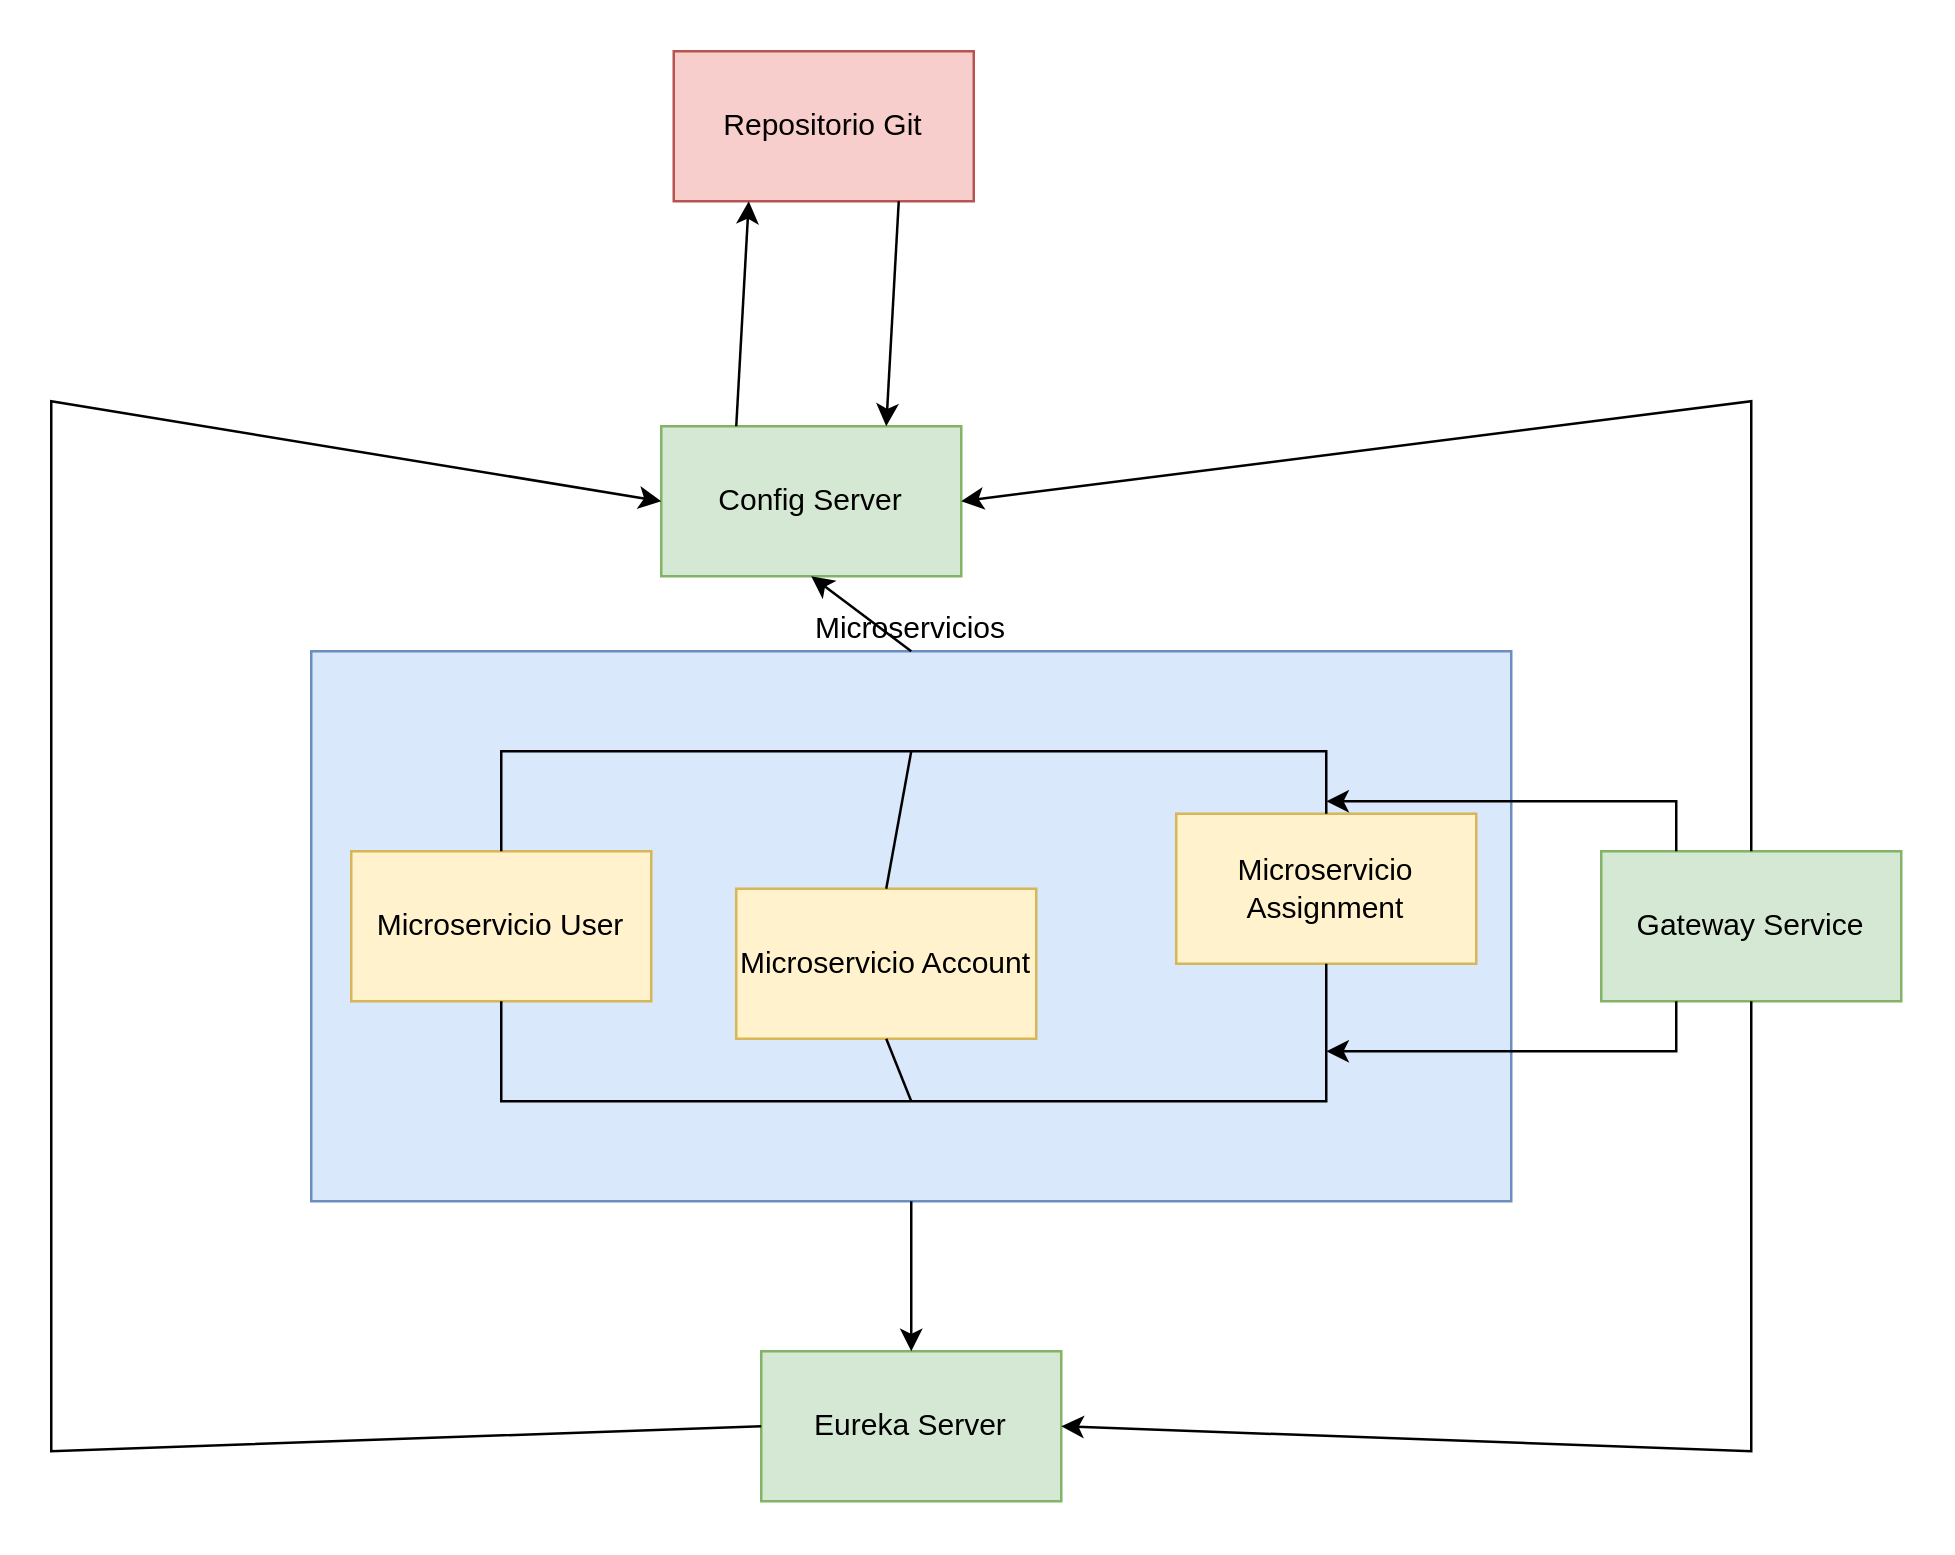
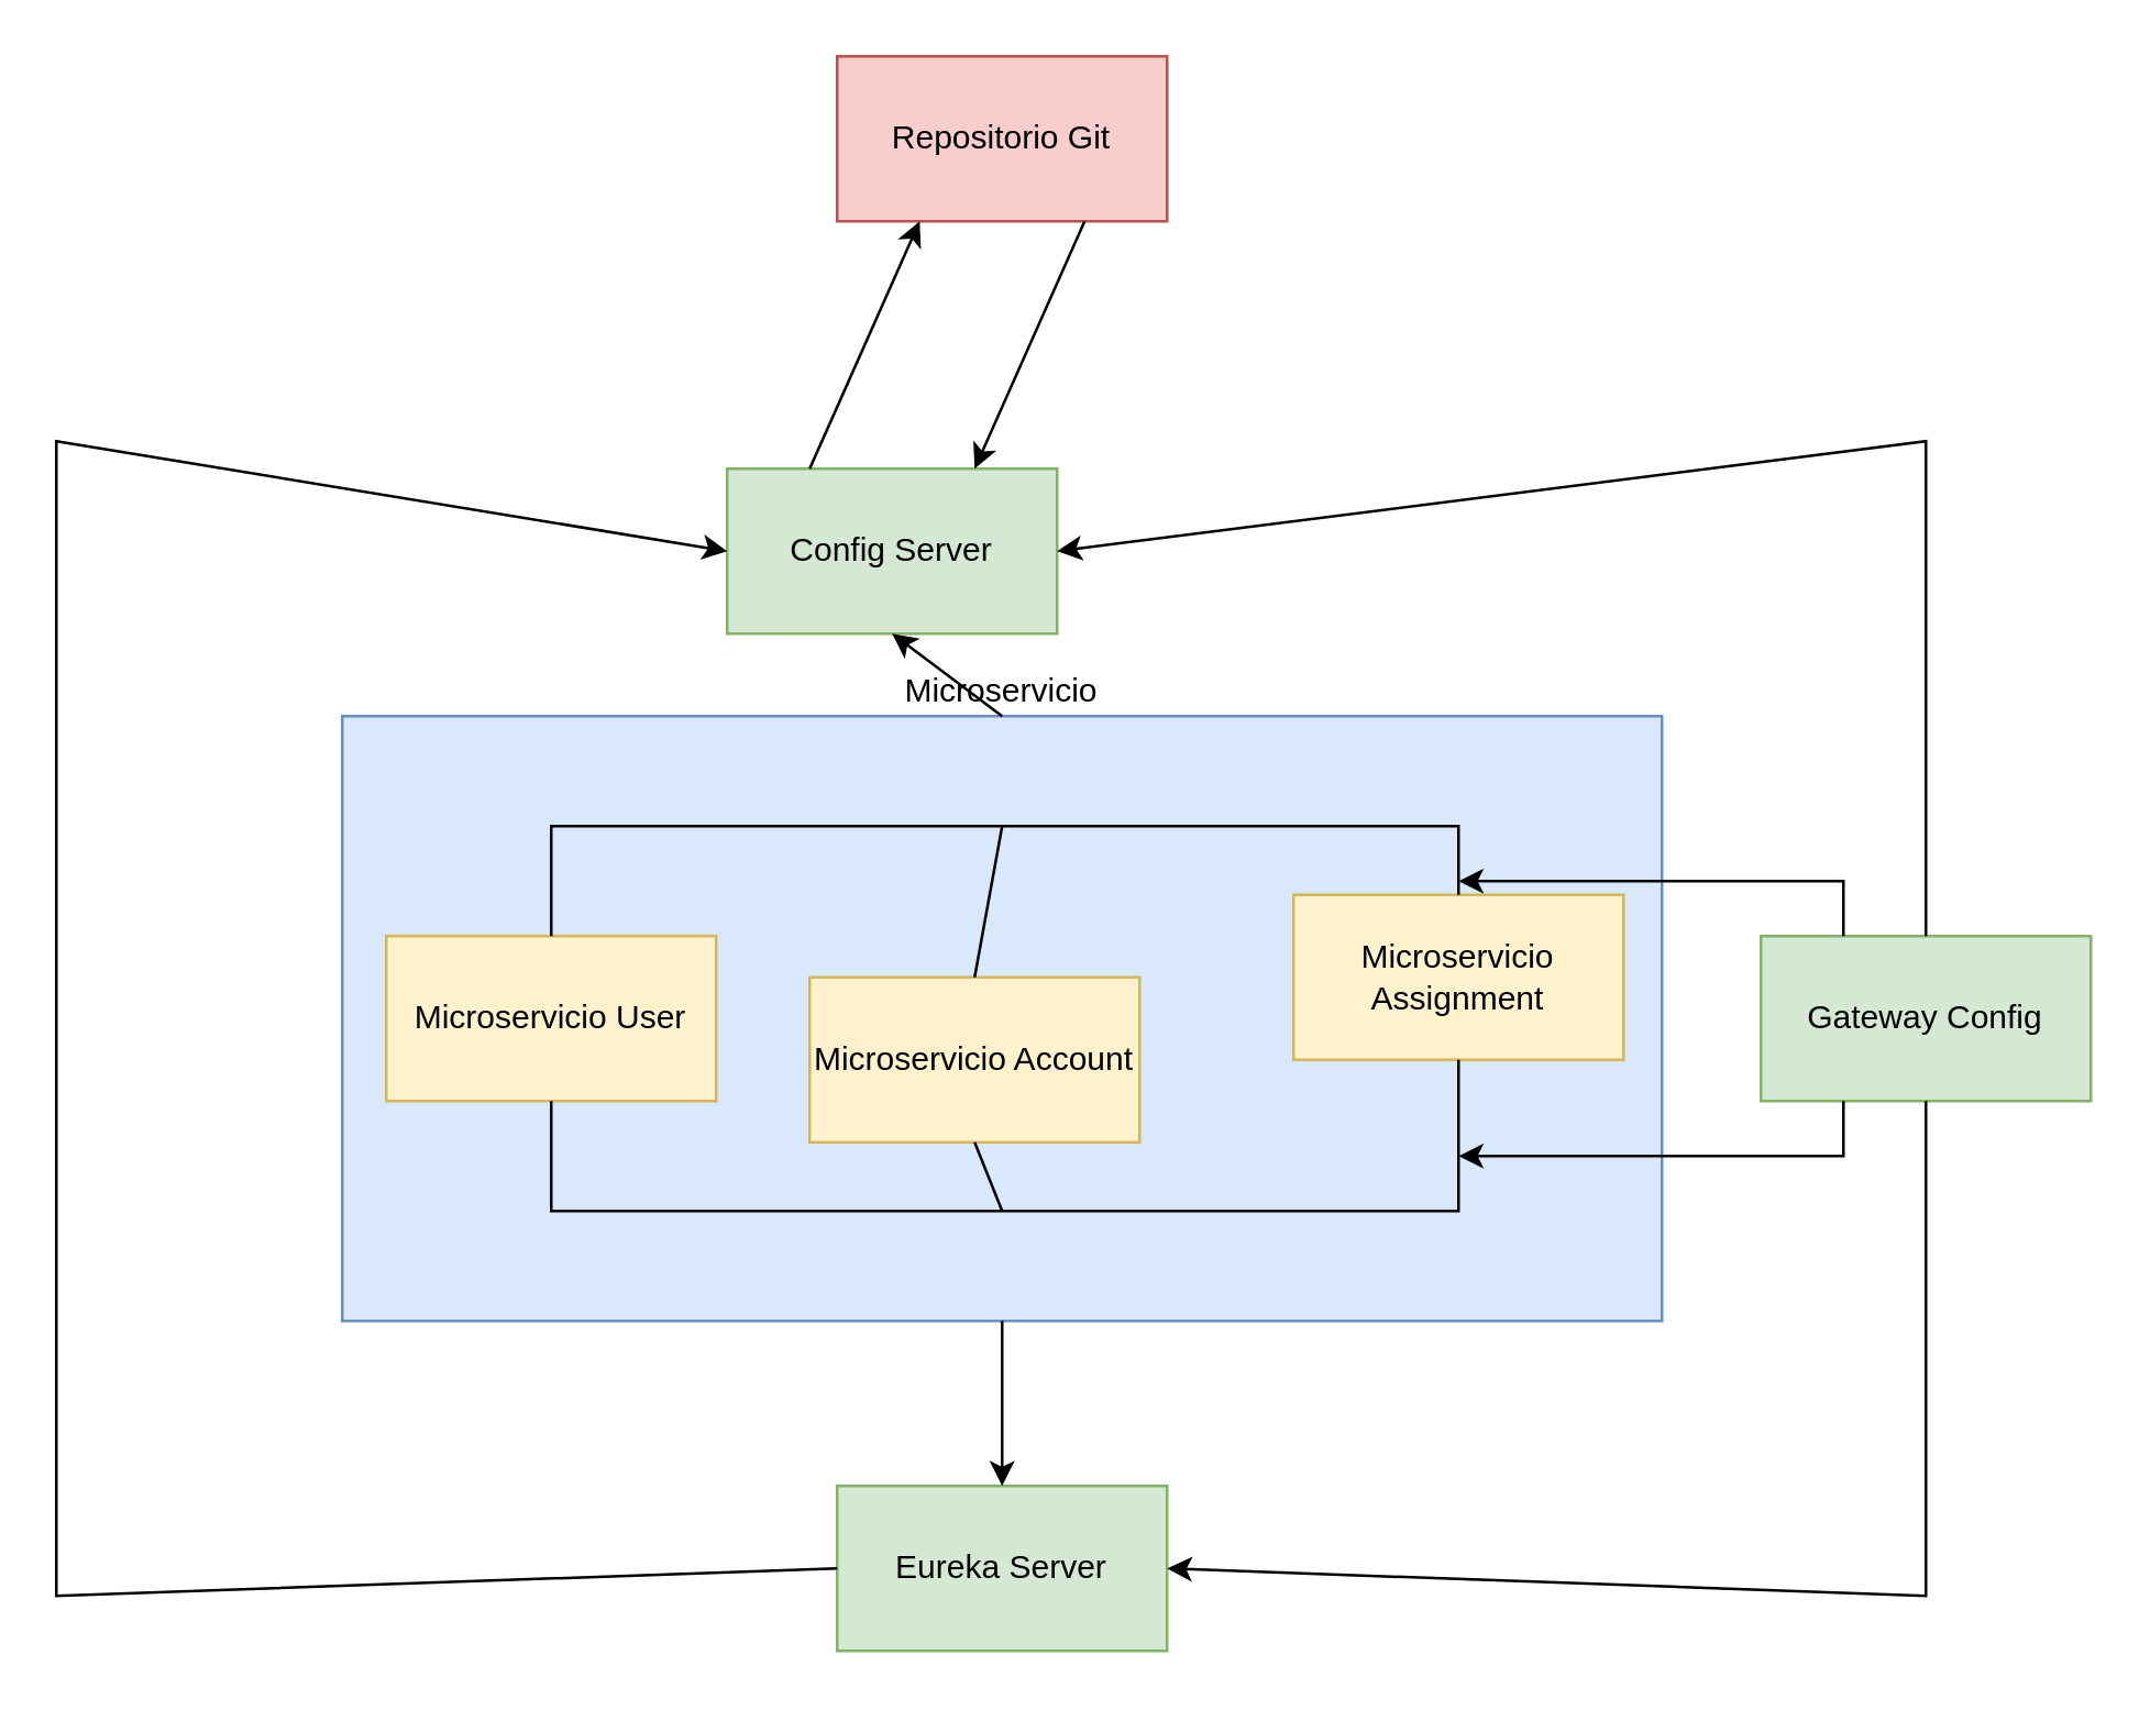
- <mxCell id="3" value="Repositorio Git" style="rounded=0;whiteSpace=wrap;html=1;fillColor=#f8cecc;strokeColor=#b85450;" vertex="1" parent="1"><mxGeometry x="269" y="20" width="120" height="60" as="geometry" /></mxCell>
+ <mxCell id="3" value="Repositorio Git" style="rounded=0;whiteSpace=wrap;html=1;fillColor=#f8cecc;strokeColor=#b85450;" vertex="1" parent="1"><mxGeometry x="304" y="20" width="120" height="60" as="geometry" /></mxCell>
- <mxCell id="2" value="Microservicios" style="rounded=0;whiteSpace=wrap;html=1;fillColor=#dae8fc;strokeColor=#6c8ebf;labelPosition=center;verticalLabelPosition=top;align=center;verticalAlign=bottom;" vertex="1" parent="1"><mxGeometry x="124" y="260" width="480" height="220" as="geometry" /></mxCell>
+ <mxCell id="2" value="Microservicio" style="rounded=0;whiteSpace=wrap;html=1;fillColor=#dae8fc;strokeColor=#6c8ebf;labelPosition=center;verticalLabelPosition=top;align=center;verticalAlign=bottom;" vertex="1" parent="1"><mxGeometry x="124" y="260" width="480" height="220" as="geometry" /></mxCell>
- <mxCell id="18" value="Gateway Service" style="rounded=0;whiteSpace=wrap;html=1;fillColor=#d5e8d4;strokeColor=#82b366;" vertex="1" parent="1"><mxGeometry x="640" y="340" width="120" height="60" as="geometry" /></mxCell>
+ <mxCell id="18" value="Gateway Config" style="rounded=0;whiteSpace=wrap;html=1;fillColor=#d5e8d4;strokeColor=#82b366;" vertex="1" parent="1"><mxGeometry x="640" y="340" width="120" height="60" as="geometry" /></mxCell>
